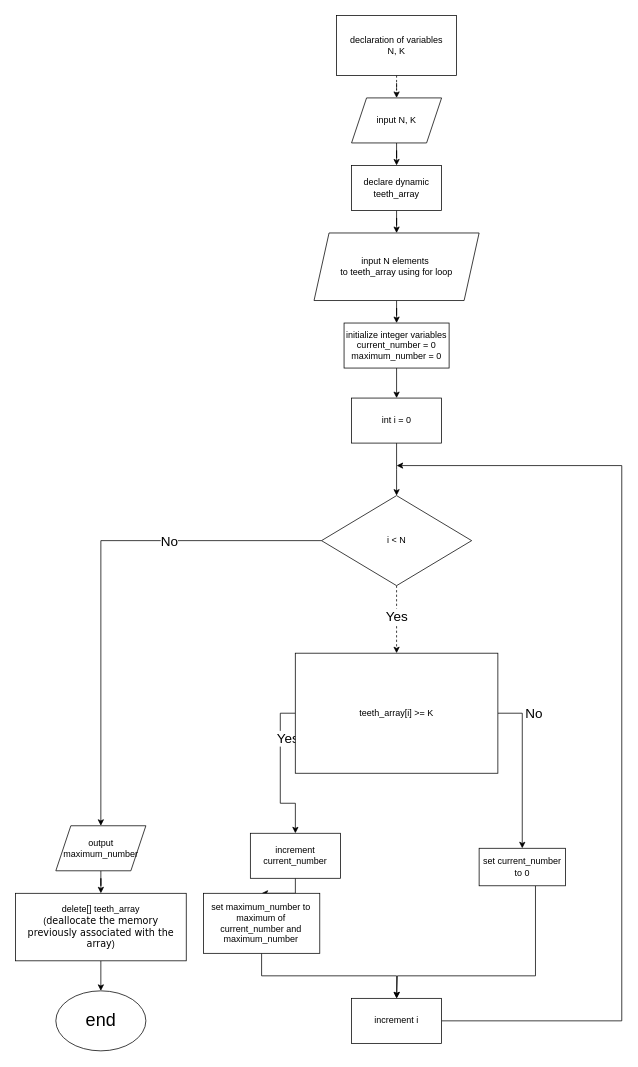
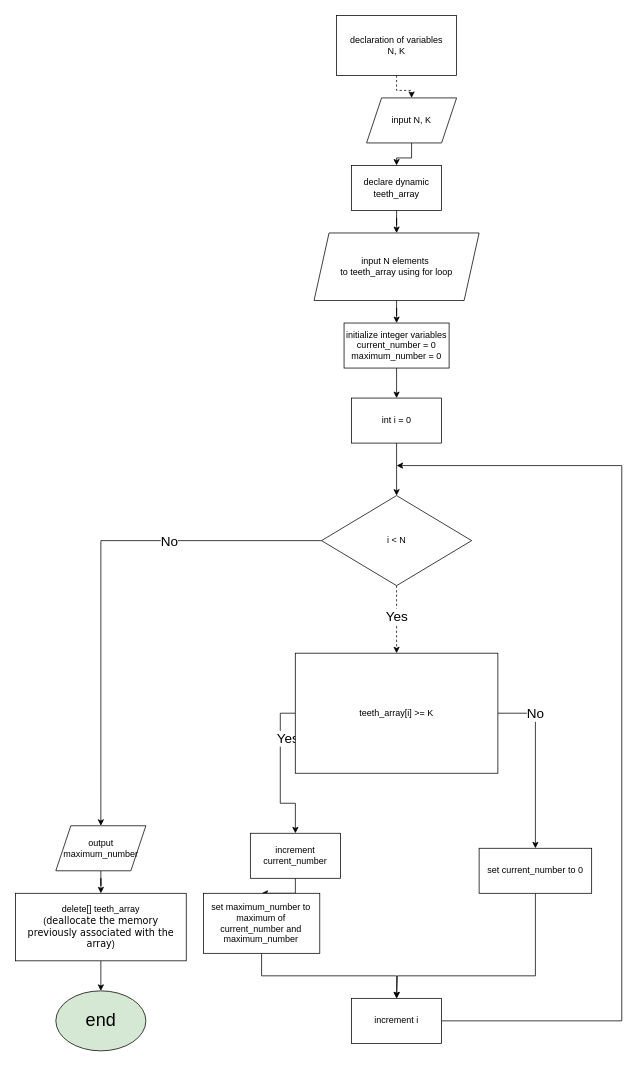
- <mxCell id="5" value="input N, K" style="shape=parallelogram;perimeter=parallelogramPerimeter;whiteSpace=wrap;html=1;fixedSize=1;" parent="1" vertex="1"><mxGeometry x="467.89" y="130" width="120" height="60" as="geometry" /></mxCell>
+ <mxCell id="5" value="input N, K" style="shape=parallelogram;perimeter=parallelogramPerimeter;whiteSpace=wrap;html=1;fixedSize=1;" parent="1" vertex="1"><mxGeometry x="487.89" y="130" width="120" height="60" as="geometry" /></mxCell>
- <mxCell id="29" value="set current_number to 0" style="rounded=0;whiteSpace=wrap;html=1;" parent="1" vertex="1"><mxGeometry x="637.89" y="1130" width="115" height="50" as="geometry" /></mxCell>
+ <mxCell id="29" value="set current_number to 0" style="rounded=0;whiteSpace=wrap;html=1;" parent="1" vertex="1"><mxGeometry x="637.89" y="1130" width="150" height="60" as="geometry" /></mxCell>
- <mxCell id="35" value="&lt;font style=&quot;font-size: 24px;&quot;&gt;end&lt;/font&gt;" style="ellipse;whiteSpace=wrap;html=1;" parent="1" vertex="1"><mxGeometry x="73.78" y="1320" width="120" height="80" as="geometry" /></mxCell>
+ <mxCell id="35" value="&lt;font style=&quot;font-size: 24px;&quot;&gt;end&lt;/font&gt;" style="ellipse;whiteSpace=wrap;html=1;fillColor=#d5e8d4;" parent="1" vertex="1"><mxGeometry x="73.78" y="1320" width="120" height="80" as="geometry" /></mxCell>
